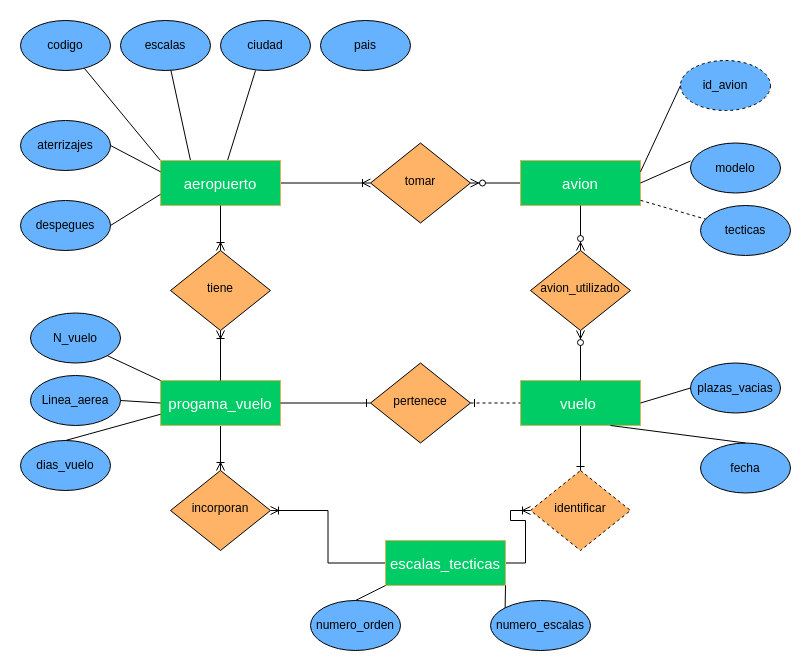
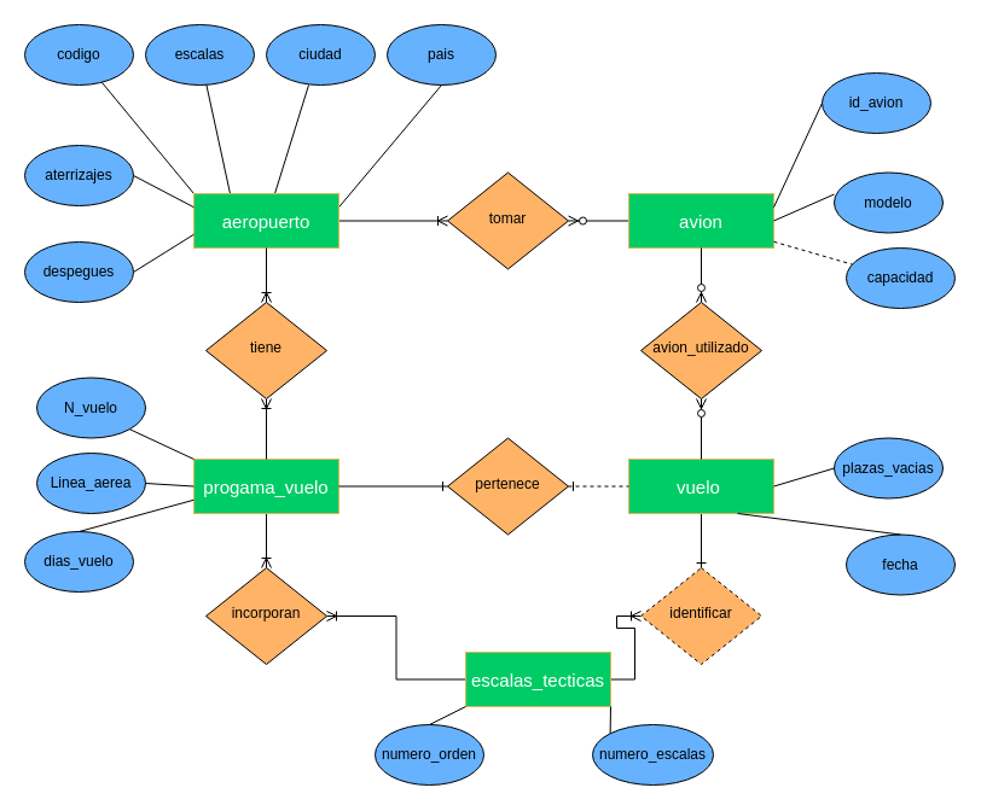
- <mxCell id="15" value="id_avion" style="ellipse;whiteSpace=wrap;html=1;fillColor=#66B2FF;dashed=1;" vertex="1" parent="1"><mxGeometry x="680" y="60" width="90" height="50" as="geometry" /></mxCell>
+ <mxCell id="15" value="id_avion" style="ellipse;whiteSpace=wrap;html=1;fillColor=#66B2FF;" vertex="1" parent="1"><mxGeometry x="680" y="60" width="90" height="50" as="geometry" /></mxCell>
+ <mxCell id="10" value="" style="endArrow=none;html=1;entryX=0.5;entryY=1;entryDx=0;entryDy=0;exitX=1;exitY=0.25;exitDx=0;exitDy=0;" edge="1" parent="1" source="17" target="9"><mxGeometry width="50" height="50" relative="1" as="geometry"><mxPoint x="300" y="90" as="sourcePoint" /><mxPoint x="460" y="120" as="targetPoint" /></mxGeometry></mxCell>
- <mxCell id="13" value="tecticas&lt;br&gt;" style="ellipse;whiteSpace=wrap;html=1;fillColor=#66B2FF;" vertex="1" parent="1"><mxGeometry x="700" y="205" width="90" height="50" as="geometry" /></mxCell>
+ <mxCell id="13" value="capacidad&lt;br&gt;" style="ellipse;whiteSpace=wrap;html=1;fillColor=#66B2FF;" vertex="1" parent="1"><mxGeometry x="700" y="205" width="90" height="50" as="geometry" /></mxCell>
